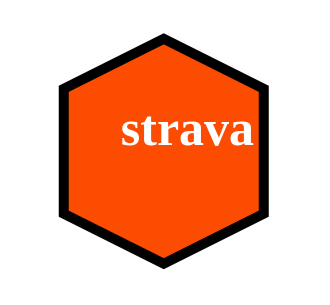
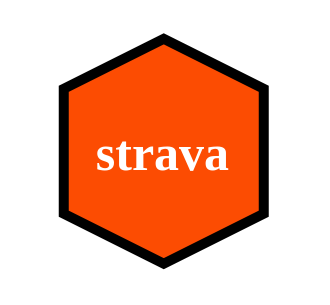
- <mxCell id="3" value="&lt;b&gt;&lt;font face=&quot;Inconsolata-Black&quot; style=&quot;font-size: 20px&quot;&gt;strava&lt;/font&gt;&lt;/b&gt;" style="text;html=1;align=center;verticalAlign=middle;whiteSpace=wrap;rounded=0;fontColor=#FFFFFF;" vertex="1" parent="1"><mxGeometry x="45" y="35" width="60" height="30" as="geometry" /></mxCell>
+ <mxCell id="3" value="&lt;b&gt;&lt;font face=&quot;Inconsolata-Black&quot; style=&quot;font-size: 20px&quot;&gt;strava&lt;/font&gt;&lt;/b&gt;" style="text;html=1;align=center;verticalAlign=middle;whiteSpace=wrap;rounded=0;fontColor=#FFFFFF;" vertex="1" parent="1"><mxGeometry x="35" y="45" width="60" height="30" as="geometry" /></mxCell>
